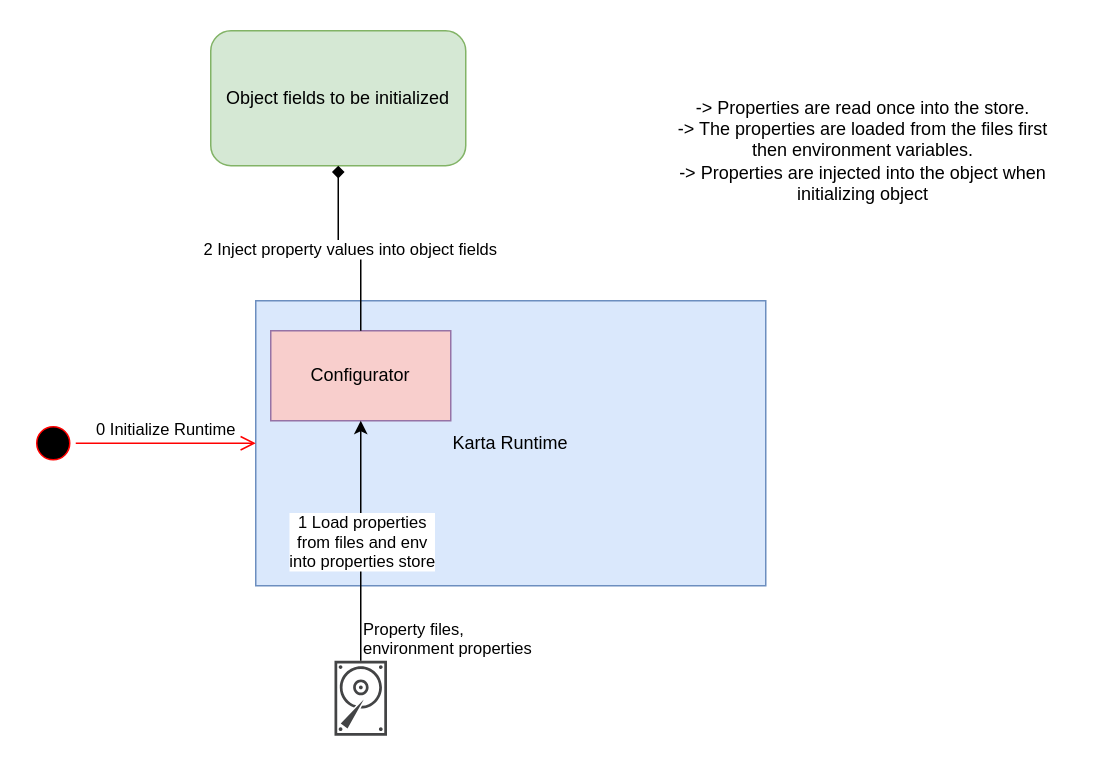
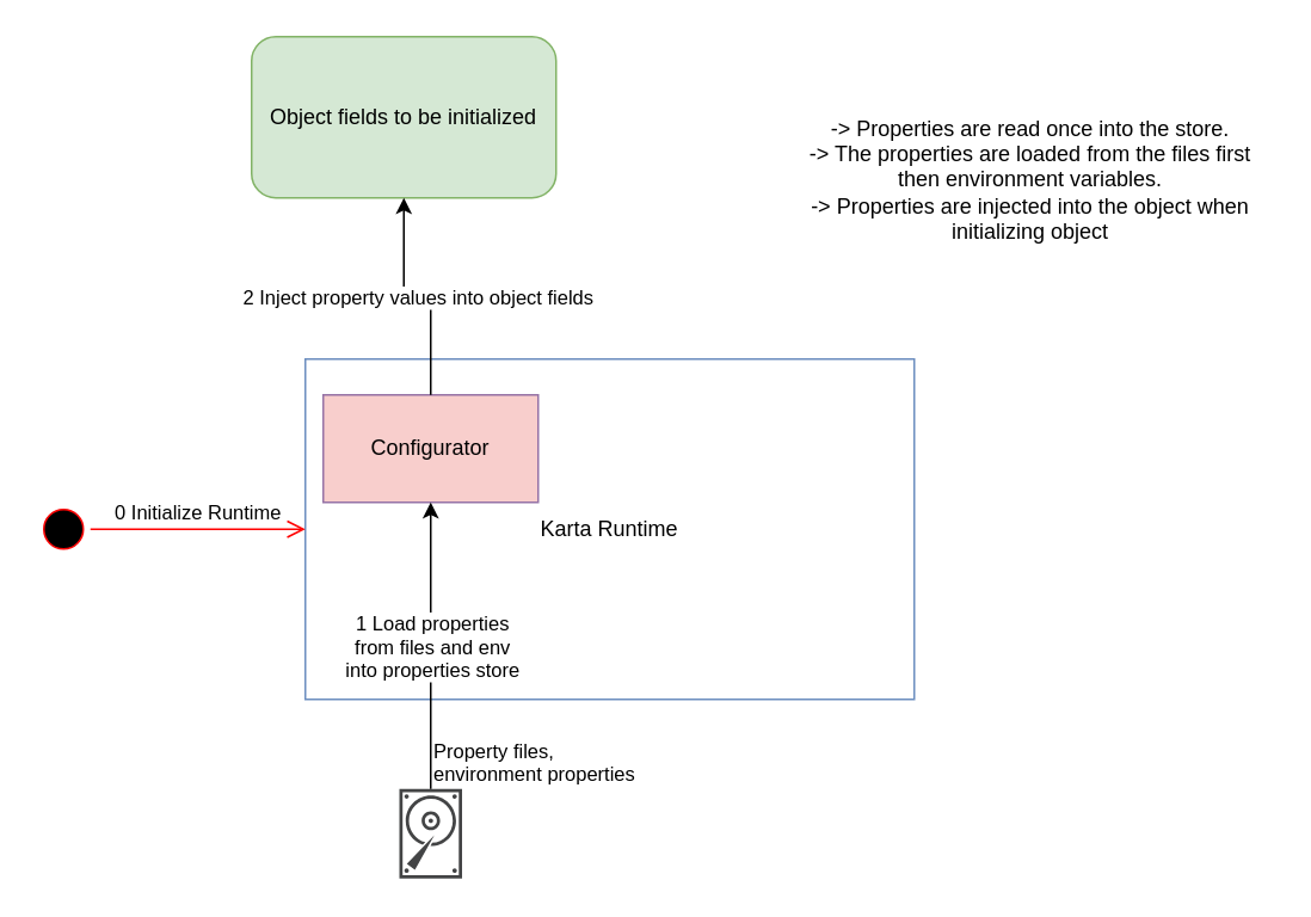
- <mxCell id="11" value="" style="endArrow=diamond;html=1;rounded=0;edgeStyle=orthogonalEdgeStyle;" edge="1" parent="1" source="3" target="10"><mxGeometry relative="1" as="geometry"><mxPoint x="250" y="450" as="sourcePoint" /><mxPoint x="250" y="290" as="targetPoint" /></mxGeometry></mxCell>
+ <mxCell id="11" value="" style="endArrow=classic;html=1;rounded=0;edgeStyle=orthogonalEdgeStyle;" edge="1" parent="1" source="3" target="10"><mxGeometry relative="1" as="geometry"><mxPoint x="250" y="450" as="sourcePoint" /><mxPoint x="250" y="290" as="targetPoint" /></mxGeometry></mxCell>
- <mxCell id="2" value="Karta Runtime" style="rounded=0;whiteSpace=wrap;html=1;fillColor=#dae8fc;strokeColor=#6c8ebf;" vertex="1" parent="1"><mxGeometry x="170" y="200" width="340" height="190" as="geometry" /></mxCell>
+ <mxCell id="2" value="Karta Runtime" style="rounded=0;whiteSpace=wrap;html=1;fillColor=#ffffff;strokeColor=#6c8ebf;" vertex="1" parent="1"><mxGeometry x="170" y="200" width="340" height="190" as="geometry" /></mxCell>
